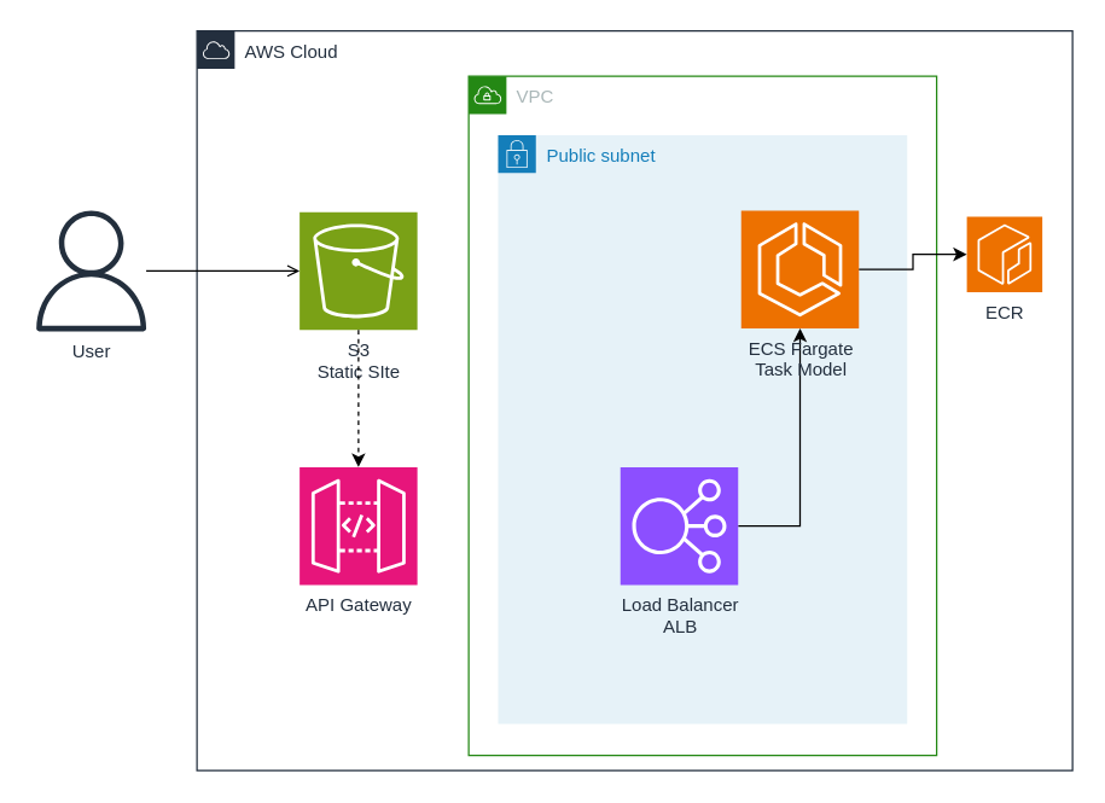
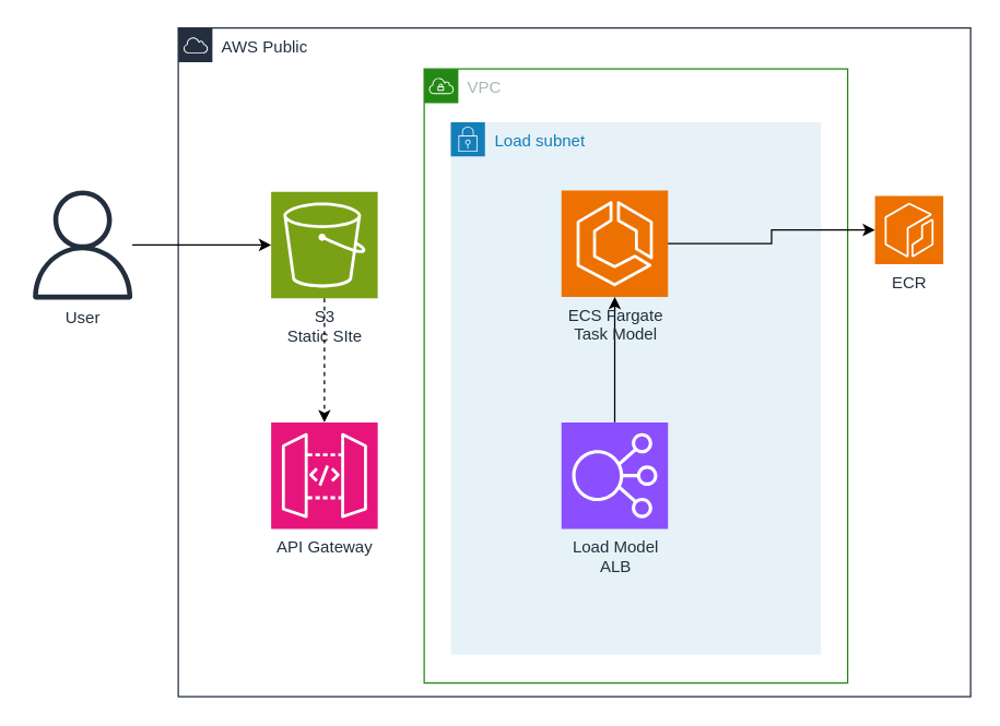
- <mxCell id="2" value="AWS Cloud" style="points=[[0,0],[0.25,0],[0.5,0],[0.75,0],[1,0],[1,0.25],[1,0.5],[1,0.75],[1,1],[0.75,1],[0.5,1],[0.25,1],[0,1],[0,0.75],[0,0.5],[0,0.25]];outlineConnect=0;gradientColor=none;html=1;whiteSpace=wrap;fontSize=12;fontStyle=0;container=1;pointerEvents=0;collapsible=0;recursiveResize=0;shape=mxgraph.aws4.group;grIcon=mxgraph.aws4.group_aws_cloud;strokeColor=#232F3E;fillColor=none;verticalAlign=top;align=left;spacingLeft=30;fontColor=#232F3E;dashed=0;" parent="1" vertex="1"><mxGeometry x="130" y="20" width="580" height="490" as="geometry" /></mxCell>
+ <mxCell id="2" value="AWS Public" style="points=[[0,0],[0.25,0],[0.5,0],[0.75,0],[1,0],[1,0.25],[1,0.5],[1,0.75],[1,1],[0.75,1],[0.5,1],[0.25,1],[0,1],[0,0.75],[0,0.5],[0,0.25]];outlineConnect=0;gradientColor=none;html=1;whiteSpace=wrap;fontSize=12;fontStyle=0;container=1;pointerEvents=0;collapsible=0;recursiveResize=0;shape=mxgraph.aws4.group;grIcon=mxgraph.aws4.group_aws_cloud;strokeColor=#232F3E;fillColor=none;verticalAlign=top;align=left;spacingLeft=30;fontColor=#232F3E;dashed=0;" parent="1" vertex="1"><mxGeometry x="130" y="20" width="580" height="490" as="geometry" /></mxCell>
- <mxCell id="8" value="Public subnet" style="points=[[0,0],[0.25,0],[0.5,0],[0.75,0],[1,0],[1,0.25],[1,0.5],[1,0.75],[1,1],[0.75,1],[0.5,1],[0.25,1],[0,1],[0,0.75],[0,0.5],[0,0.25]];outlineConnect=0;gradientColor=none;html=1;whiteSpace=wrap;fontSize=12;fontStyle=0;container=1;pointerEvents=0;collapsible=0;recursiveResize=0;shape=mxgraph.aws4.group;grIcon=mxgraph.aws4.group_security_group;grStroke=0;strokeColor=#147EBA;fillColor=#E6F2F8;verticalAlign=top;align=left;spacingLeft=30;fontColor=#147EBA;dashed=0;" parent="7" vertex="1"><mxGeometry x="19.5" y="39" width="271" height="390" as="geometry" /></mxCell>
+ <mxCell id="8" value="Load subnet" style="points=[[0,0],[0.25,0],[0.5,0],[0.75,0],[1,0],[1,0.25],[1,0.5],[1,0.75],[1,1],[0.75,1],[0.5,1],[0.25,1],[0,1],[0,0.75],[0,0.5],[0,0.25]];outlineConnect=0;gradientColor=none;html=1;whiteSpace=wrap;fontSize=12;fontStyle=0;container=1;pointerEvents=0;collapsible=0;recursiveResize=0;shape=mxgraph.aws4.group;grIcon=mxgraph.aws4.group_security_group;grStroke=0;strokeColor=#147EBA;fillColor=#E6F2F8;verticalAlign=top;align=left;spacingLeft=30;fontColor=#147EBA;dashed=0;" parent="7" vertex="1"><mxGeometry x="19.5" y="39" width="271" height="390" as="geometry" /></mxCell>
- <mxCell id="11" value="ECS Fargate&lt;br&gt;Task Model" style="sketch=0;points=[[0,0,0],[0.25,0,0],[0.5,0,0],[0.75,0,0],[1,0,0],[0,1,0],[0.25,1,0],[0.5,1,0],[0.75,1,0],[1,1,0],[0,0.25,0],[0,0.5,0],[0,0.75,0],[1,0.25,0],[1,0.5,0],[1,0.75,0]];outlineConnect=0;fontColor=#232F3E;fillColor=#ED7100;strokeColor=#ffffff;dashed=0;verticalLabelPosition=bottom;verticalAlign=top;align=center;html=1;fontSize=12;fontStyle=0;aspect=fixed;shape=mxgraph.aws4.resourceIcon;resIcon=mxgraph.aws4.ecs;" parent="8" vertex="1"><mxGeometry x="161" y="50" width="78" height="78" as="geometry" /></mxCell>
+ <mxCell id="11" value="ECS Fargate&lt;br&gt;Task Model" style="sketch=0;points=[[0,0,0],[0.25,0,0],[0.5,0,0],[0.75,0,0],[1,0,0],[0,1,0],[0.25,1,0],[0.5,1,0],[0.75,1,0],[1,1,0],[0,0.25,0],[0,0.5,0],[0,0.75,0],[1,0.25,0],[1,0.5,0],[1,0.75,0]];outlineConnect=0;fontColor=#232F3E;fillColor=#ED7100;strokeColor=#ffffff;dashed=0;verticalLabelPosition=bottom;verticalAlign=top;align=center;html=1;fontSize=12;fontStyle=0;aspect=fixed;shape=mxgraph.aws4.resourceIcon;resIcon=mxgraph.aws4.ecs;" parent="8" vertex="1"><mxGeometry x="81" y="50" width="78" height="78" as="geometry" /></mxCell>
- <mxCell id="12" style="edgeStyle=orthogonalEdgeStyle;rounded=0;orthogonalLoop=1;jettySize=auto;html=1;endArrow=open;" parent="1" source="13" target="4" edge="1"><mxGeometry relative="1" as="geometry" /></mxCell>
+ <mxCell id="12" style="edgeStyle=orthogonalEdgeStyle;rounded=0;orthogonalLoop=1;jettySize=auto;html=1;" parent="1" source="13" target="4" edge="1"><mxGeometry relative="1" as="geometry" /></mxCell>
- <mxCell id="10" value="Load Balancer&lt;br&gt;ALB" style="sketch=0;points=[[0,0,0],[0.25,0,0],[0.5,0,0],[0.75,0,0],[1,0,0],[0,1,0],[0.25,1,0],[0.5,1,0],[0.75,1,0],[1,1,0],[0,0.25,0],[0,0.5,0],[0,0.75,0],[1,0.25,0],[1,0.5,0],[1,0.75,0]];outlineConnect=0;fontColor=#232F3E;fillColor=#8C4FFF;strokeColor=#ffffff;dashed=0;verticalLabelPosition=bottom;verticalAlign=top;align=center;html=1;fontSize=12;fontStyle=0;aspect=fixed;shape=mxgraph.aws4.resourceIcon;resIcon=mxgraph.aws4.elastic_load_balancing;" parent="8" vertex="1"><mxGeometry x="81" y="220" width="78" height="78" as="geometry" /></mxCell>
+ <mxCell id="10" value="Load Model&lt;br&gt;ALB" style="sketch=0;points=[[0,0,0],[0.25,0,0],[0.5,0,0],[0.75,0,0],[1,0,0],[0,1,0],[0.25,1,0],[0.5,1,0],[0.75,1,0],[1,1,0],[0,0.25,0],[0,0.5,0],[0,0.75,0],[1,0.25,0],[1,0.5,0],[1,0.75,0]];outlineConnect=0;fontColor=#232F3E;fillColor=#8C4FFF;strokeColor=#ffffff;dashed=0;verticalLabelPosition=bottom;verticalAlign=top;align=center;html=1;fontSize=12;fontStyle=0;aspect=fixed;shape=mxgraph.aws4.resourceIcon;resIcon=mxgraph.aws4.elastic_load_balancing;" parent="8" vertex="1"><mxGeometry x="81" y="220" width="78" height="78" as="geometry" /></mxCell>
